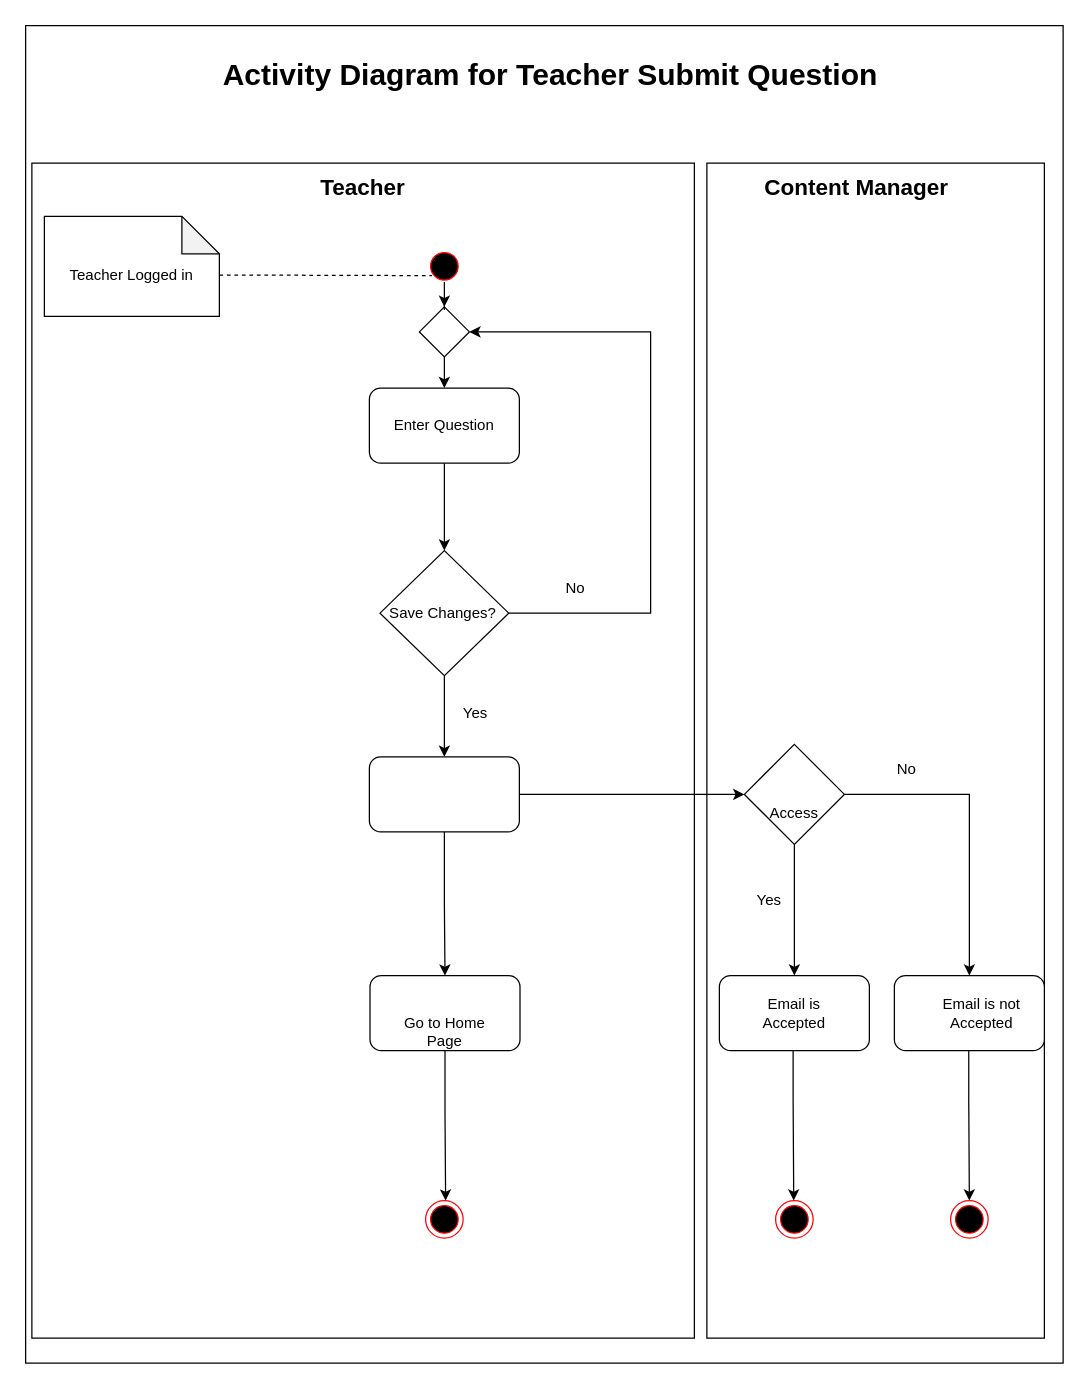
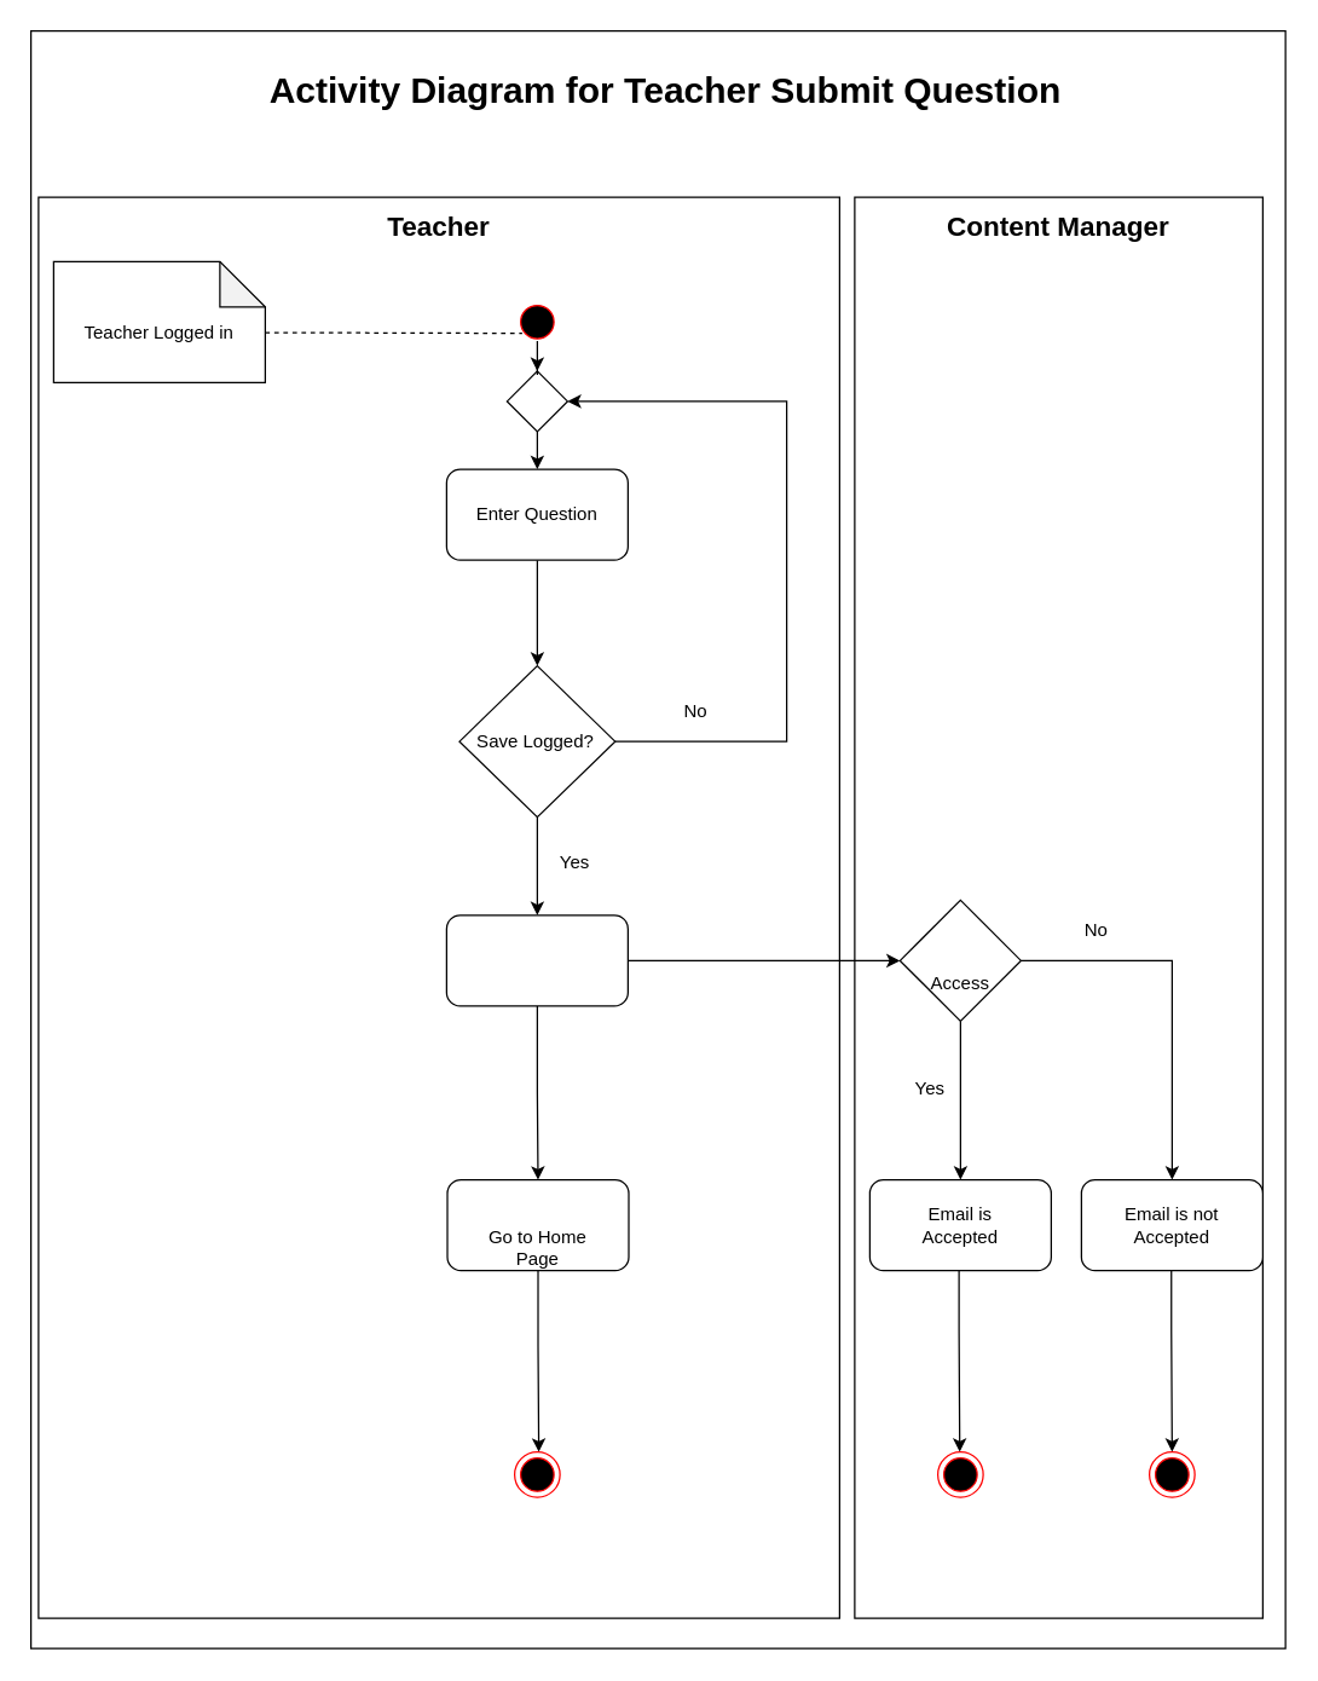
- <mxCell id="44" value="&lt;b&gt;&lt;font style=&quot;font-size: 18px&quot;&gt;Content Manager&lt;/font&gt;&lt;/b&gt;" style="text;html=1;strokeColor=none;fillColor=none;align=center;verticalAlign=middle;whiteSpace=wrap;rounded=0;" vertex="1" parent="1"><mxGeometry x="595" y="140" width="180" height="20" as="geometry" /></mxCell>
+ <mxCell id="44" value="&lt;b&gt;&lt;font style=&quot;font-size: 18px&quot;&gt;Content Manager&lt;/font&gt;&lt;/b&gt;" style="text;html=1;strokeColor=none;fillColor=none;align=center;verticalAlign=middle;whiteSpace=wrap;rounded=0;" vertex="1" parent="1"><mxGeometry x="610" y="140" width="180" height="20" as="geometry" /></mxCell>
- <mxCell id="24" value="Save Changes?" style="text;html=1;strokeColor=none;fillColor=none;align=center;verticalAlign=middle;whiteSpace=wrap;rounded=0;" parent="1" vertex="1"><mxGeometry x="303.5" y="470" width="100" height="40" as="geometry" /></mxCell>
+ <mxCell id="24" value="Save Logged?" style="text;html=1;strokeColor=none;fillColor=none;align=center;verticalAlign=middle;whiteSpace=wrap;rounded=0;" parent="1" vertex="1"><mxGeometry x="303.5" y="470" width="100" height="40" as="geometry" /></mxCell>
- <mxCell id="38" value="Email is not Accepted" style="text;html=1;strokeColor=none;fillColor=none;align=center;verticalAlign=middle;whiteSpace=wrap;rounded=0;" vertex="1" parent="1"><mxGeometry x="740" y="795" width="90" height="30" as="geometry" /></mxCell>
+ <mxCell id="38" value="Email is not Accepted" style="text;html=1;strokeColor=none;fillColor=none;align=center;verticalAlign=middle;whiteSpace=wrap;rounded=0;" vertex="1" parent="1"><mxGeometry x="730" y="795" width="90" height="30" as="geometry" /></mxCell>
